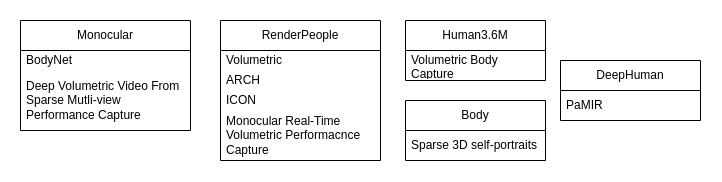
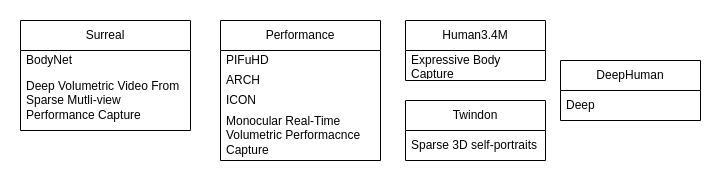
- <mxCell id="2" value="Monocular" style="swimlane;fontStyle=0;childLayout=stackLayout;horizontal=1;startSize=30;horizontalStack=0;resizeParent=1;resizeParentMax=0;resizeLast=0;collapsible=1;marginBottom=0;whiteSpace=wrap;html=1;" vertex="1" parent="1"><mxGeometry x="20" y="20" width="170" height="110" as="geometry"><mxRectangle x="80" y="120" width="80" height="30" as="alternateBounds" /></mxGeometry></mxCell>
+ <mxCell id="2" value="Surreal" style="swimlane;fontStyle=0;childLayout=stackLayout;horizontal=1;startSize=30;horizontalStack=0;resizeParent=1;resizeParentMax=0;resizeLast=0;collapsible=1;marginBottom=0;whiteSpace=wrap;html=1;" vertex="1" parent="1"><mxGeometry x="20" y="20" width="170" height="110" as="geometry"><mxRectangle x="80" y="120" width="80" height="30" as="alternateBounds" /></mxGeometry></mxCell>
- <mxCell id="5" value="RenderPeople" style="swimlane;fontStyle=0;childLayout=stackLayout;horizontal=1;startSize=30;horizontalStack=0;resizeParent=1;resizeParentMax=0;resizeLast=0;collapsible=1;marginBottom=0;whiteSpace=wrap;html=1;" vertex="1" parent="1"><mxGeometry x="220" y="20" width="160" height="140" as="geometry" /></mxCell>
+ <mxCell id="5" value="Performance" style="swimlane;fontStyle=0;childLayout=stackLayout;horizontal=1;startSize=30;horizontalStack=0;resizeParent=1;resizeParentMax=0;resizeLast=0;collapsible=1;marginBottom=0;whiteSpace=wrap;html=1;" vertex="1" parent="1"><mxGeometry x="220" y="20" width="160" height="140" as="geometry" /></mxCell>
- <mxCell id="10" value="Human3.6M" style="swimlane;fontStyle=0;childLayout=stackLayout;horizontal=1;startSize=30;horizontalStack=0;resizeParent=1;resizeParentMax=0;resizeLast=0;collapsible=1;marginBottom=0;whiteSpace=wrap;html=1;" vertex="1" parent="1"><mxGeometry x="405" y="20" width="140" height="60" as="geometry" /></mxCell>
+ <mxCell id="10" value="Human3.4M" style="swimlane;fontStyle=0;childLayout=stackLayout;horizontal=1;startSize=30;horizontalStack=0;resizeParent=1;resizeParentMax=0;resizeLast=0;collapsible=1;marginBottom=0;whiteSpace=wrap;html=1;" vertex="1" parent="1"><mxGeometry x="405" y="20" width="140" height="60" as="geometry" /></mxCell>
- <mxCell id="6" value="Volumetric" style="text;strokeColor=none;fillColor=none;align=left;verticalAlign=middle;spacingLeft=4;spacingRight=4;overflow=hidden;points=[[0,0.5],[1,0.5]];portConstraint=eastwest;rotatable=0;whiteSpace=wrap;html=1;" vertex="1" parent="5"><mxGeometry y="30" width="160" height="20" as="geometry" /></mxCell>
+ <mxCell id="6" value="PIFuHD" style="text;strokeColor=none;fillColor=none;align=left;verticalAlign=middle;spacingLeft=4;spacingRight=4;overflow=hidden;points=[[0,0.5],[1,0.5]];portConstraint=eastwest;rotatable=0;whiteSpace=wrap;html=1;" vertex="1" parent="5"><mxGeometry y="30" width="160" height="20" as="geometry" /></mxCell>
- <mxCell id="11" value="Volumetric Body Capture" style="text;strokeColor=none;fillColor=none;align=left;verticalAlign=middle;spacingLeft=4;spacingRight=4;overflow=hidden;points=[[0,0.5],[1,0.5]];portConstraint=eastwest;rotatable=0;whiteSpace=wrap;html=1;" vertex="1" parent="10"><mxGeometry y="30" width="140" height="30" as="geometry" /></mxCell>
+ <mxCell id="11" value="Expressive Body Capture" style="text;strokeColor=none;fillColor=none;align=left;verticalAlign=middle;spacingLeft=4;spacingRight=4;overflow=hidden;points=[[0,0.5],[1,0.5]];portConstraint=eastwest;rotatable=0;whiteSpace=wrap;html=1;" vertex="1" parent="10"><mxGeometry y="30" width="140" height="30" as="geometry" /></mxCell>
- <mxCell id="15" value="PaMIR" style="text;strokeColor=none;fillColor=none;align=left;verticalAlign=middle;spacingLeft=4;spacingRight=4;overflow=hidden;points=[[0,0.5],[1,0.5]];portConstraint=eastwest;rotatable=0;whiteSpace=wrap;html=1;" vertex="1" parent="14"><mxGeometry y="30" width="140" height="30" as="geometry" /></mxCell>
+ <mxCell id="15" value="Deep" style="text;strokeColor=none;fillColor=none;align=left;verticalAlign=middle;spacingLeft=4;spacingRight=4;overflow=hidden;points=[[0,0.5],[1,0.5]];portConstraint=eastwest;rotatable=0;whiteSpace=wrap;html=1;" vertex="1" parent="14"><mxGeometry y="30" width="140" height="30" as="geometry" /></mxCell>
- <mxCell id="12" value="Body" style="swimlane;fontStyle=0;childLayout=stackLayout;horizontal=1;startSize=30;horizontalStack=0;resizeParent=1;resizeParentMax=0;resizeLast=0;collapsible=1;marginBottom=0;whiteSpace=wrap;html=1;" vertex="1" parent="1"><mxGeometry x="405" y="100" width="140" height="60" as="geometry" /></mxCell>
+ <mxCell id="12" value="Twindon" style="swimlane;fontStyle=0;childLayout=stackLayout;horizontal=1;startSize=30;horizontalStack=0;resizeParent=1;resizeParentMax=0;resizeLast=0;collapsible=1;marginBottom=0;whiteSpace=wrap;html=1;" vertex="1" parent="1"><mxGeometry x="405" y="100" width="140" height="60" as="geometry" /></mxCell>
